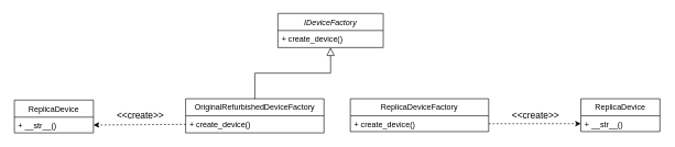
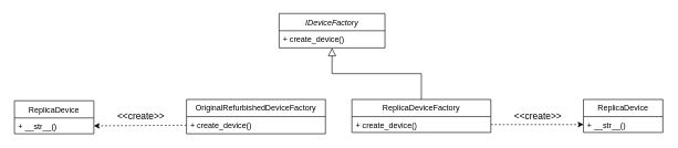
- <mxCell id="6" value="" style="endArrow=block;endSize=10;endFill=0;shadow=0;strokeWidth=1;rounded=0;edgeStyle=elbowEdgeStyle;elbow=vertical;" parent="1" source="4" target="2" edge="1"><mxGeometry width="160" relative="1" as="geometry"><mxPoint x="400" y="-7" as="sourcePoint" /><mxPoint x="400" y="-7" as="targetPoint" /></mxGeometry></mxCell>
+ <mxCell id="9" value="" style="endArrow=block;endSize=10;endFill=0;shadow=0;strokeWidth=1;rounded=0;edgeStyle=elbowEdgeStyle;elbow=vertical;" parent="1" source="7" target="2" edge="1"><mxGeometry width="160" relative="1" as="geometry"><mxPoint x="410" y="163" as="sourcePoint" /><mxPoint x="510" y="61" as="targetPoint" /></mxGeometry></mxCell>
